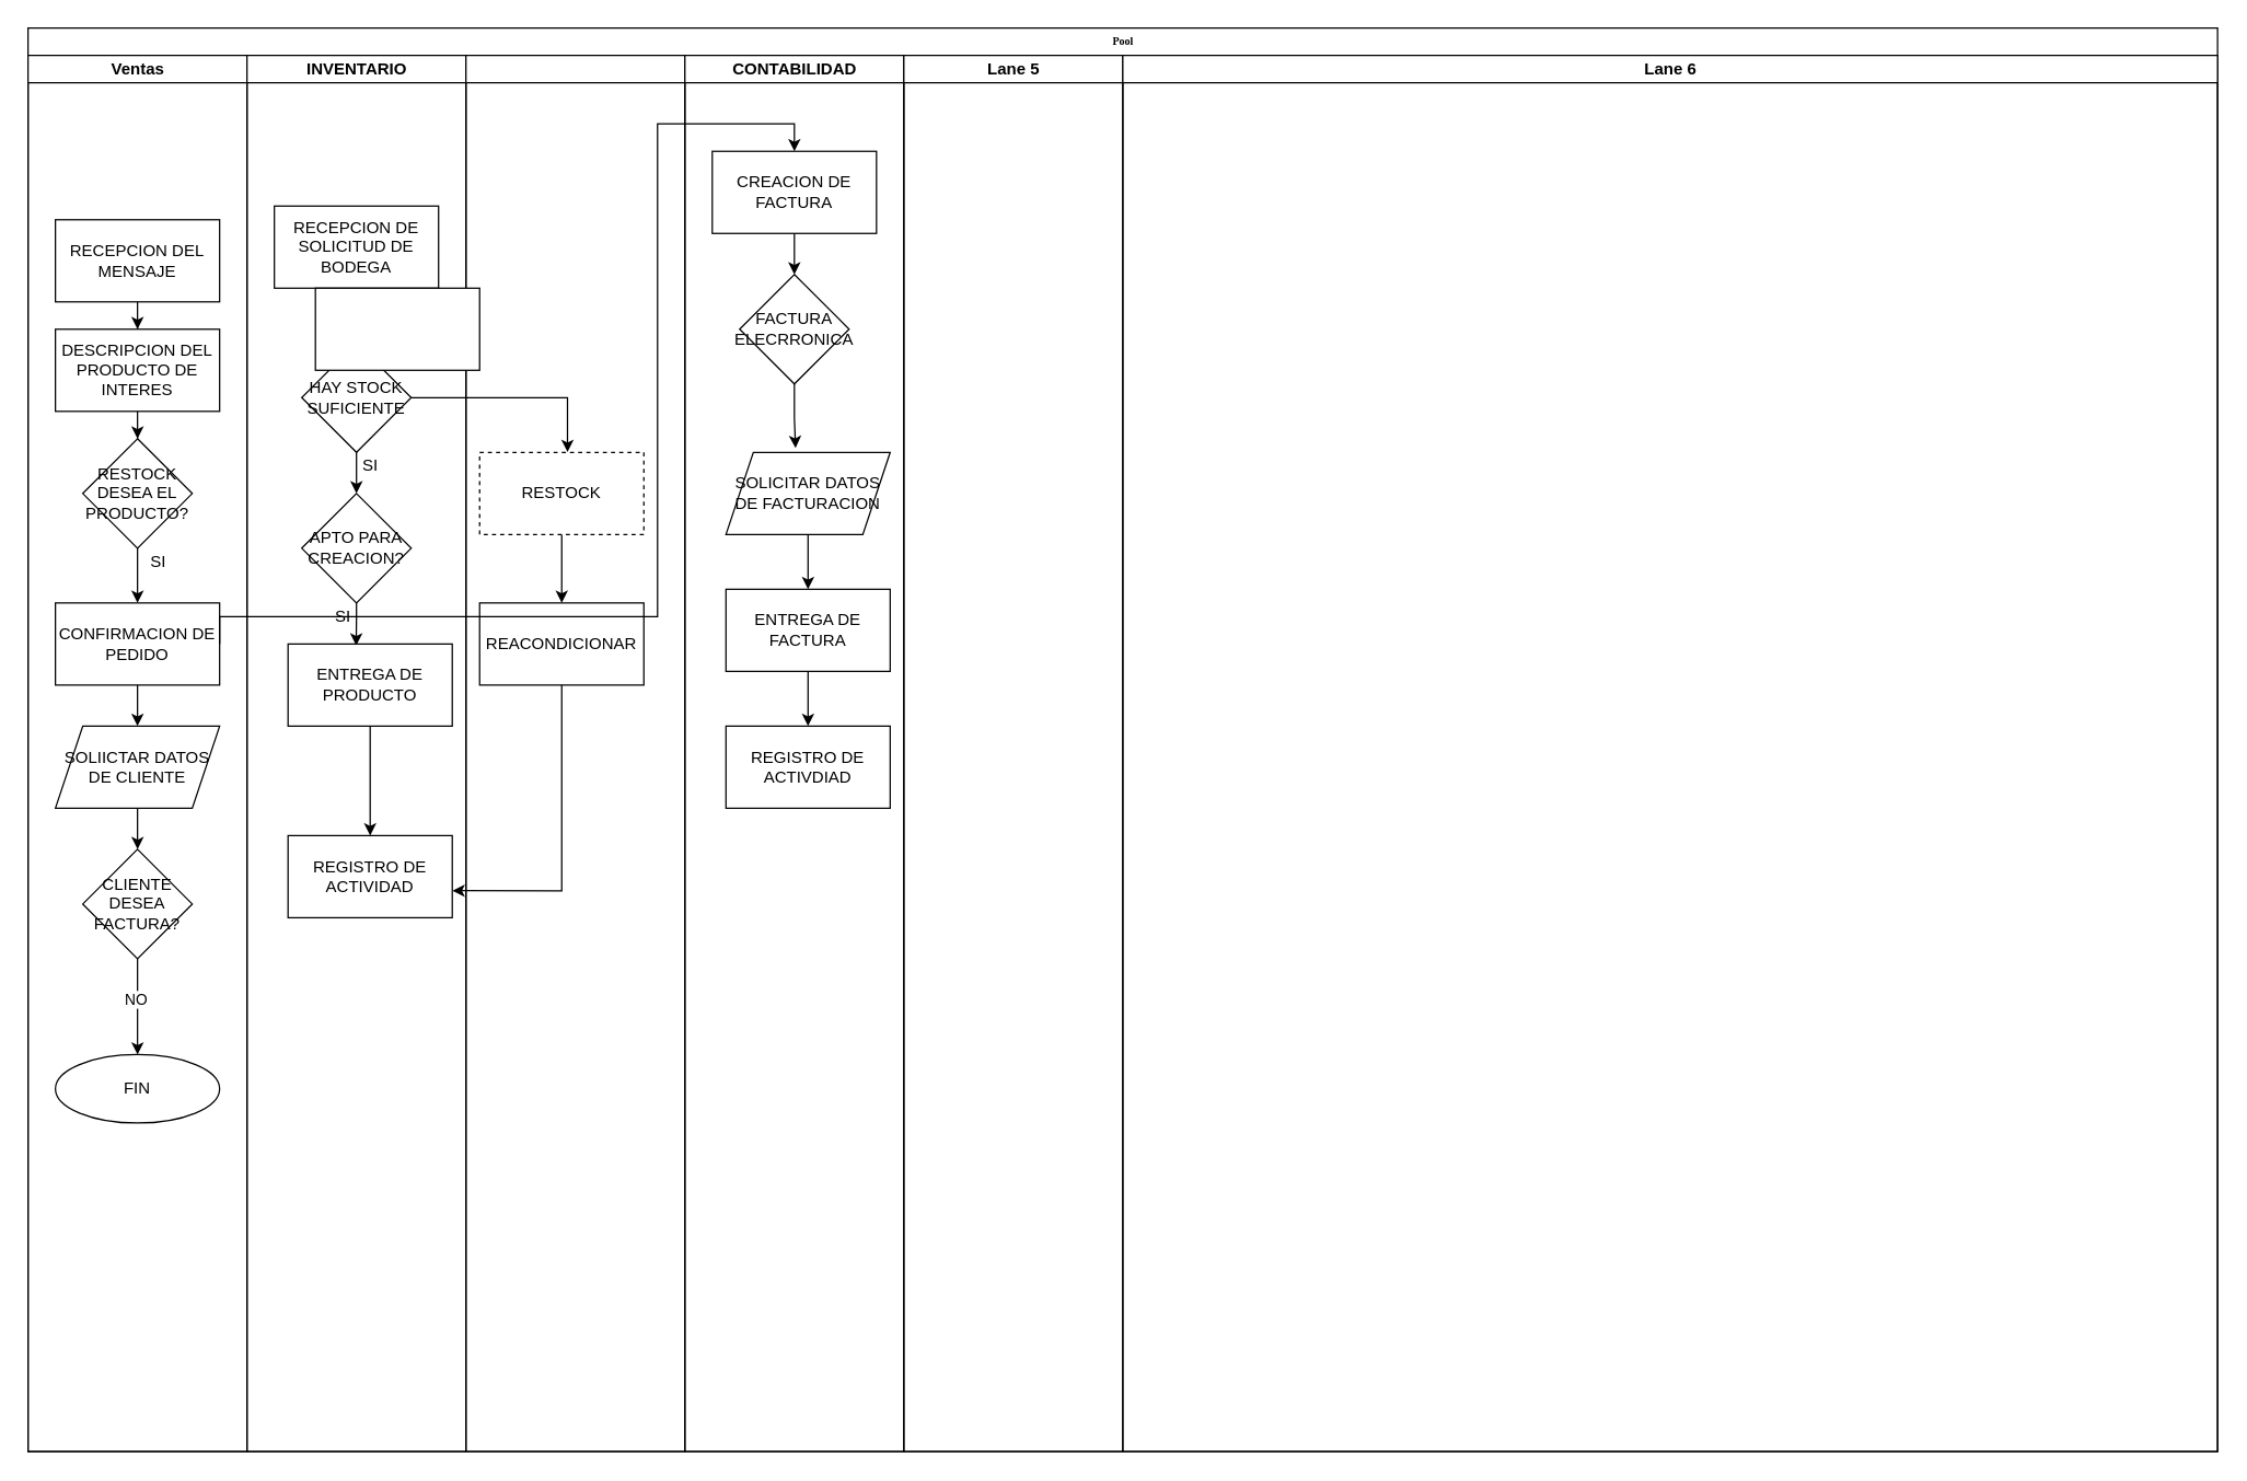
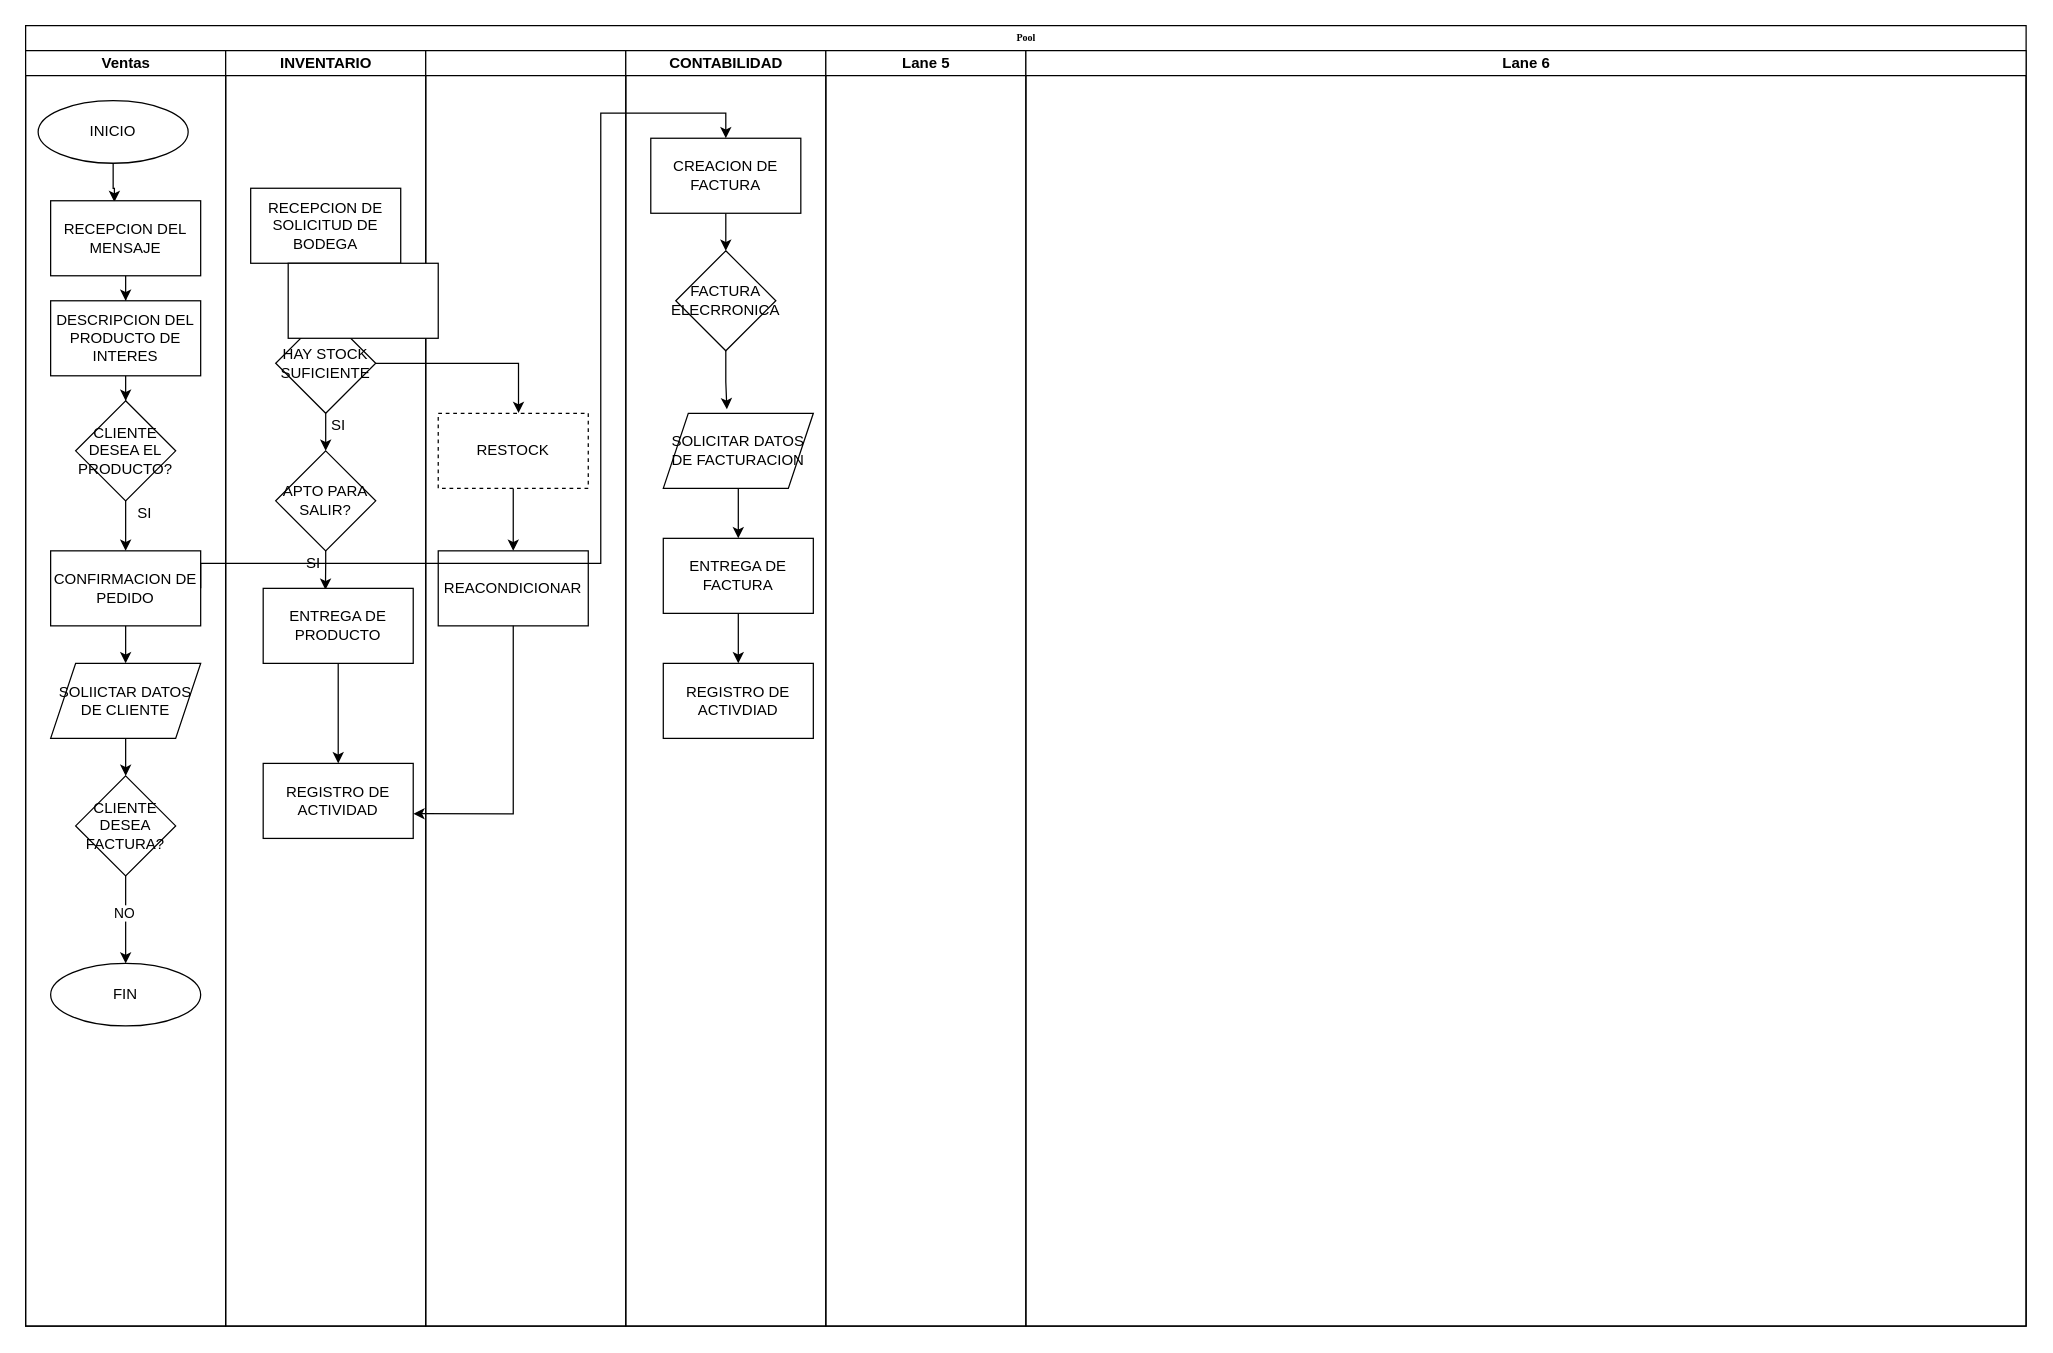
+ <mxCell id="5" value="INICIO" style="ellipse;whiteSpace=wrap;html=1;" vertex="1" parent="3"><mxGeometry x="10" y="40" width="120" height="50" as="geometry" /></mxCell>
+ <mxCell id="4" style="edgeStyle=orthogonalEdgeStyle;rounded=0;orthogonalLoop=1;jettySize=auto;html=1;entryX=0.425;entryY=0.017;entryDx=0;entryDy=0;entryPerimeter=0;" edge="1" parent="3" source="5" target="8"><mxGeometry relative="1" as="geometry" /></mxCell>
- <mxCell id="14" value="RESTOCK DESEA EL PRODUCTO?" style="rhombus;whiteSpace=wrap;html=1;" vertex="1" parent="3"><mxGeometry x="40" y="280" width="80" height="80" as="geometry" /></mxCell>
+ <mxCell id="14" value="CLIENTE DESEA EL PRODUCTO?" style="rhombus;whiteSpace=wrap;html=1;" vertex="1" parent="3"><mxGeometry x="40" y="280" width="80" height="80" as="geometry" /></mxCell>
- <mxCell id="27" value="APTO PARA CREACION?" style="rhombus;whiteSpace=wrap;html=1;" vertex="1" parent="21"><mxGeometry x="40" y="320" width="80" height="80" as="geometry" /></mxCell>
+ <mxCell id="27" value="APTO PARA SALIR?" style="rhombus;whiteSpace=wrap;html=1;" vertex="1" parent="21"><mxGeometry x="40" y="320" width="80" height="80" as="geometry" /></mxCell>
